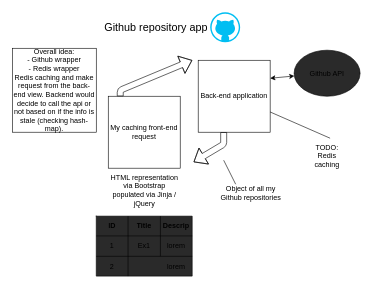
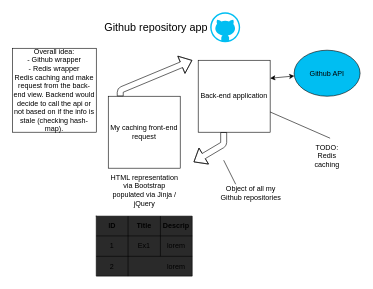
- <mxCell id="12" value="Github API" style="ellipse;whiteSpace=wrap;html=1;fillColor=#2A2A2A;" parent="1" vertex="1"><mxGeometry x="490" y="83.25" width="110" height="76.75" as="geometry" /></mxCell>
+ <mxCell id="12" value="Github API" style="ellipse;whiteSpace=wrap;html=1;fillColor=#00bef2;" parent="1" vertex="1"><mxGeometry x="490" y="83.25" width="110" height="76.75" as="geometry" /></mxCell>
